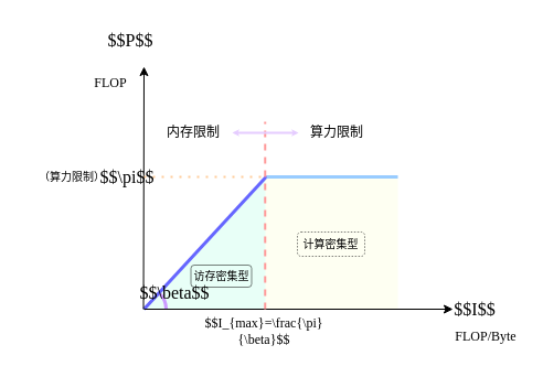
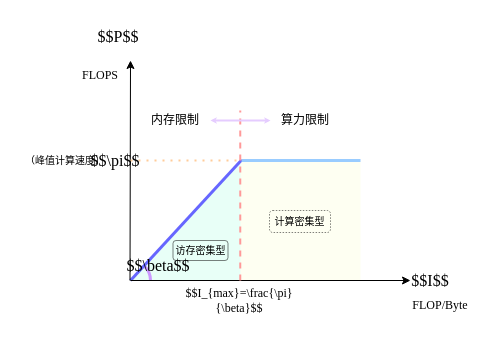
- <mxCell id="13" value="&lt;font style=&quot;font-size: 12px;&quot;&gt;FLOP&lt;/font&gt;" style="text;html=1;strokeColor=none;fillColor=none;align=center;verticalAlign=middle;whiteSpace=wrap;rounded=0;fontFamily=Times New Roman;fontSize=14;" parent="1" vertex="1"><mxGeometry x="70" y="60" width="60" height="30" as="geometry" /></mxCell>
+ <mxCell id="13" value="&lt;font style=&quot;font-size: 12px;&quot;&gt;FLOPS&lt;/font&gt;" style="text;html=1;strokeColor=none;fillColor=none;align=center;verticalAlign=middle;whiteSpace=wrap;rounded=0;fontFamily=Times New Roman;fontSize=14;" parent="1" vertex="1"><mxGeometry x="70" y="60" width="60" height="30" as="geometry" /></mxCell>
- <mxCell id="21" value="&lt;span style=&quot;font-size: 10px;&quot;&gt;（算力限制）&lt;/span&gt;" style="text;html=1;strokeColor=none;fillColor=none;align=center;verticalAlign=middle;whiteSpace=wrap;rounded=0;strokeWidth=3;fontFamily=Times New Roman;fontSize=7;" parent="1" vertex="1"><mxGeometry x="20" y="150" width="90" height="20" as="geometry" /></mxCell>
+ <mxCell id="21" value="&lt;span style=&quot;font-size: 10px;&quot;&gt;（峰值计算速度）&lt;/span&gt;" style="text;html=1;strokeColor=none;fillColor=none;align=center;verticalAlign=middle;whiteSpace=wrap;rounded=0;strokeWidth=3;fontFamily=Times New Roman;fontSize=7;" parent="1" vertex="1"><mxGeometry x="20" y="150" width="90" height="20" as="geometry" /></mxCell>
